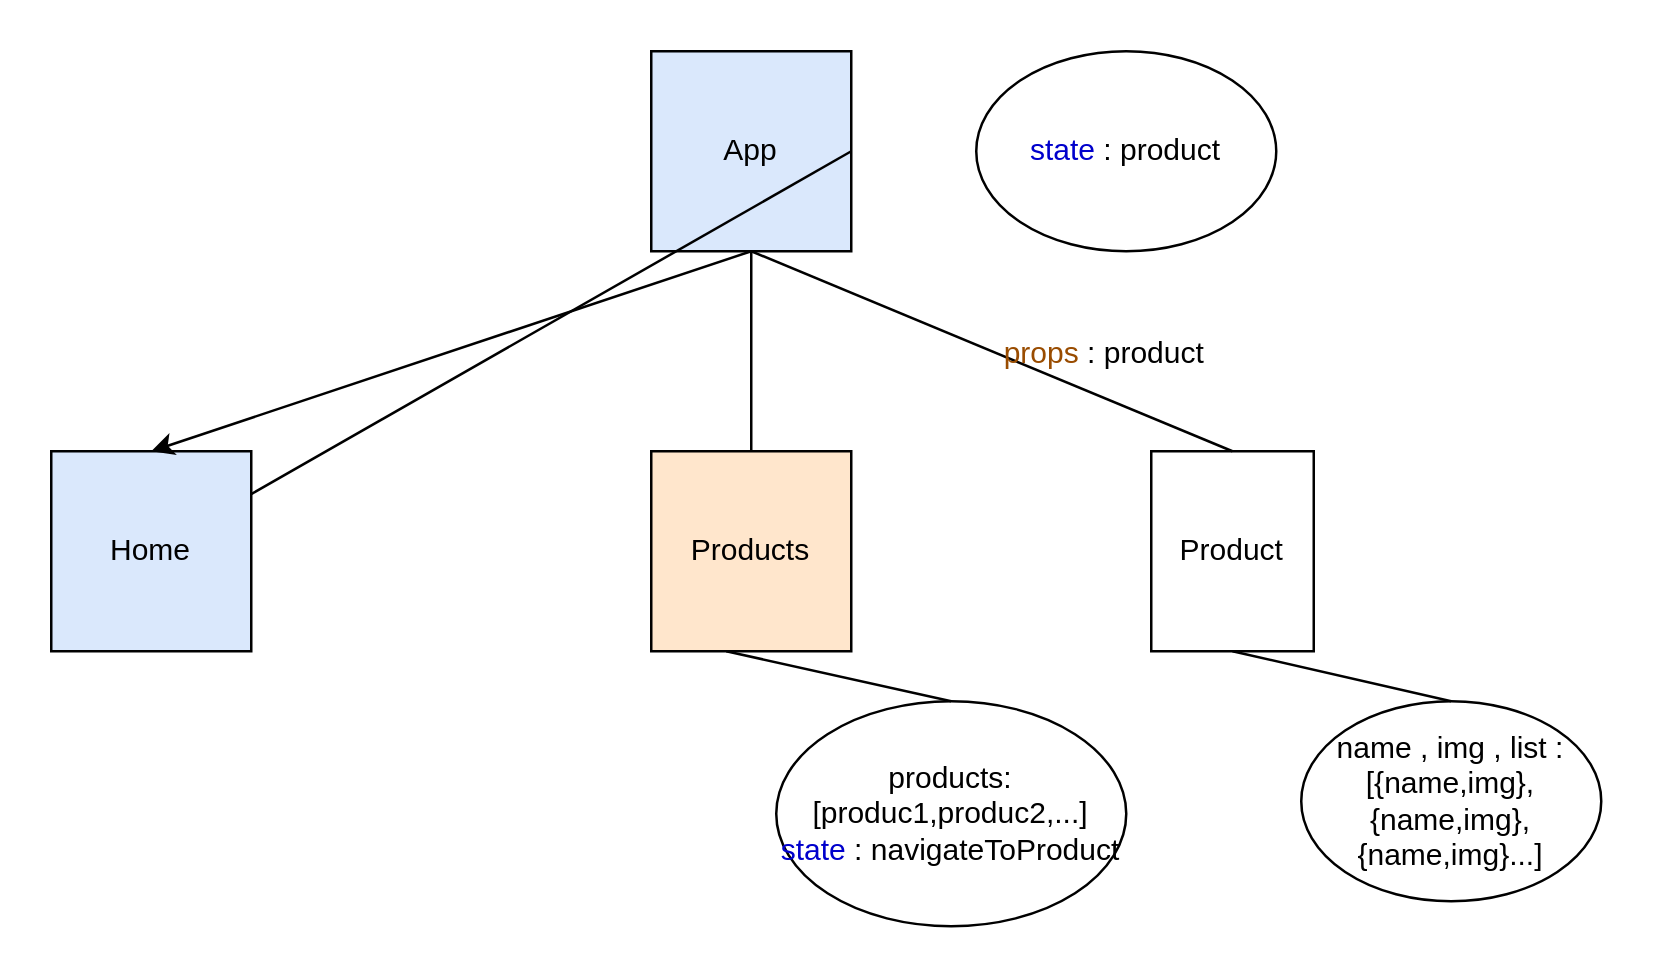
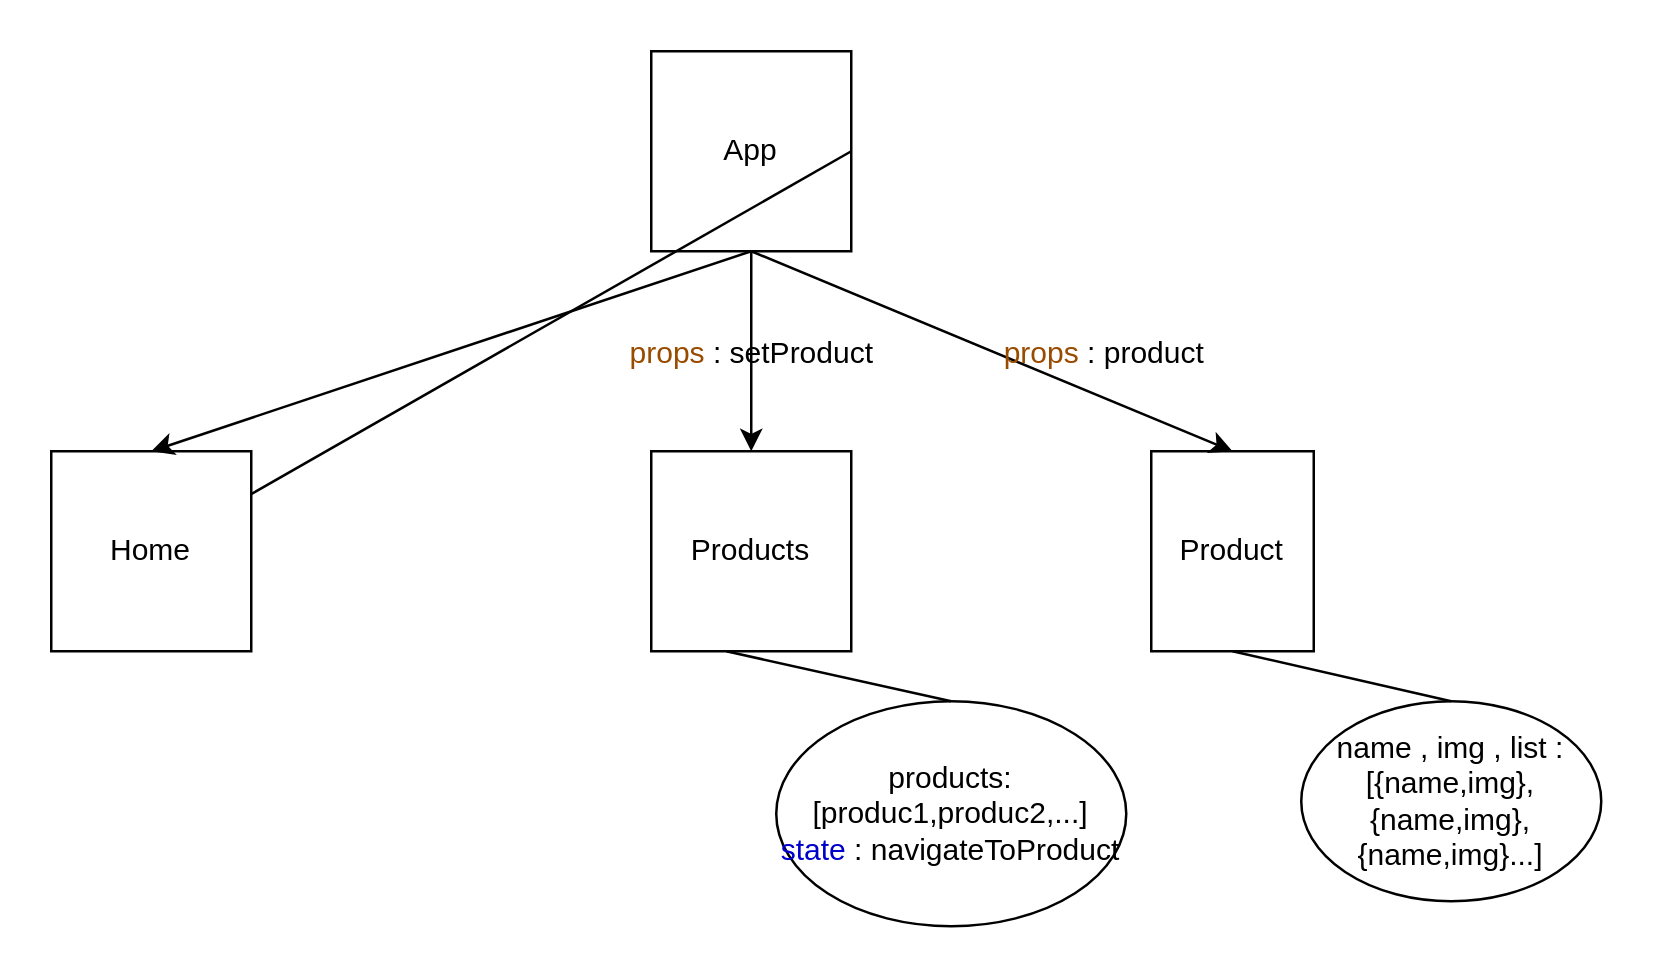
- <mxCell id="2" value="App" style="whiteSpace=wrap;html=1;aspect=fixed;fillColor=#dae8fc;" vertex="1" parent="1"><mxGeometry x="260" y="20" width="80" height="80" as="geometry" /></mxCell>
+ <mxCell id="2" value="App" style="whiteSpace=wrap;html=1;aspect=fixed;" vertex="1" parent="1"><mxGeometry x="260" y="20" width="80" height="80" as="geometry" /></mxCell>
- <mxCell id="13" value="&lt;font color=&quot;#0000cc&quot;&gt;state &lt;/font&gt;: product" style="ellipse;whiteSpace=wrap;html=1;" vertex="1" parent="1"><mxGeometry x="390" y="20" width="120" height="80" as="geometry" /></mxCell>
+ <mxCell id="16" value="&lt;font color=&quot;#994c00&quot;&gt;props &lt;/font&gt;: setProduct" style="text;html=1;align=center;verticalAlign=middle;resizable=0;points=[];autosize=1;" vertex="1" parent="1"><mxGeometry x="245" y="131" width="110" height="20" as="geometry" /></mxCell>
- <mxCell id="7" value="" style="endArrow=none;html=1;exitX=0.5;exitY=1;exitDx=0;exitDy=0;entryX=0.5;entryY=0;entryDx=0;entryDy=0;" edge="1" parent="1" source="2" target="4"><mxGeometry width="50" height="50" relative="1" as="geometry"><mxPoint x="310" y="110" as="sourcePoint" /><mxPoint x="510" y="190" as="targetPoint" /></mxGeometry></mxCell>
+ <mxCell id="7" value="" style="endArrow=classic;html=1;exitX=0.5;exitY=1;exitDx=0;exitDy=0;entryX=0.5;entryY=0;entryDx=0;entryDy=0;" edge="1" parent="1" source="2" target="4"><mxGeometry width="50" height="50" relative="1" as="geometry"><mxPoint x="310" y="110" as="sourcePoint" /><mxPoint x="510" y="190" as="targetPoint" /></mxGeometry></mxCell>
- <mxCell id="6" value="" style="endArrow=none;html=1;exitX=0.5;exitY=1;exitDx=0;exitDy=0;entryX=0.5;entryY=0;entryDx=0;entryDy=0;" edge="1" parent="1" source="2" target="3"><mxGeometry width="50" height="50" relative="1" as="geometry"><mxPoint x="20" y="330" as="sourcePoint" /><mxPoint x="70" y="280" as="targetPoint" /></mxGeometry></mxCell>
+ <mxCell id="6" value="" style="endArrow=classic;html=1;exitX=0.5;exitY=1;exitDx=0;exitDy=0;entryX=0.5;entryY=0;entryDx=0;entryDy=0;" edge="1" parent="1" source="2" target="3"><mxGeometry width="50" height="50" relative="1" as="geometry"><mxPoint x="20" y="330" as="sourcePoint" /><mxPoint x="70" y="280" as="targetPoint" /></mxGeometry></mxCell>
- <mxCell id="5" value="Home" style="whiteSpace=wrap;html=1;aspect=fixed;fillColor=#dae8fc;" vertex="1" parent="1"><mxGeometry x="20" y="180" width="80" height="80" as="geometry" /></mxCell>
+ <mxCell id="5" value="Home" style="whiteSpace=wrap;html=1;aspect=fixed;" vertex="1" parent="1"><mxGeometry x="20" y="180" width="80" height="80" as="geometry" /></mxCell>
- <mxCell id="4" value="Products" style="whiteSpace=wrap;html=1;aspect=fixed;fillColor=#ffe6cc;" vertex="1" parent="1"><mxGeometry x="260" y="180" width="80" height="80" as="geometry" /></mxCell>
+ <mxCell id="4" value="Products" style="whiteSpace=wrap;html=1;aspect=fixed;" vertex="1" parent="1"><mxGeometry x="260" y="180" width="80" height="80" as="geometry" /></mxCell>
